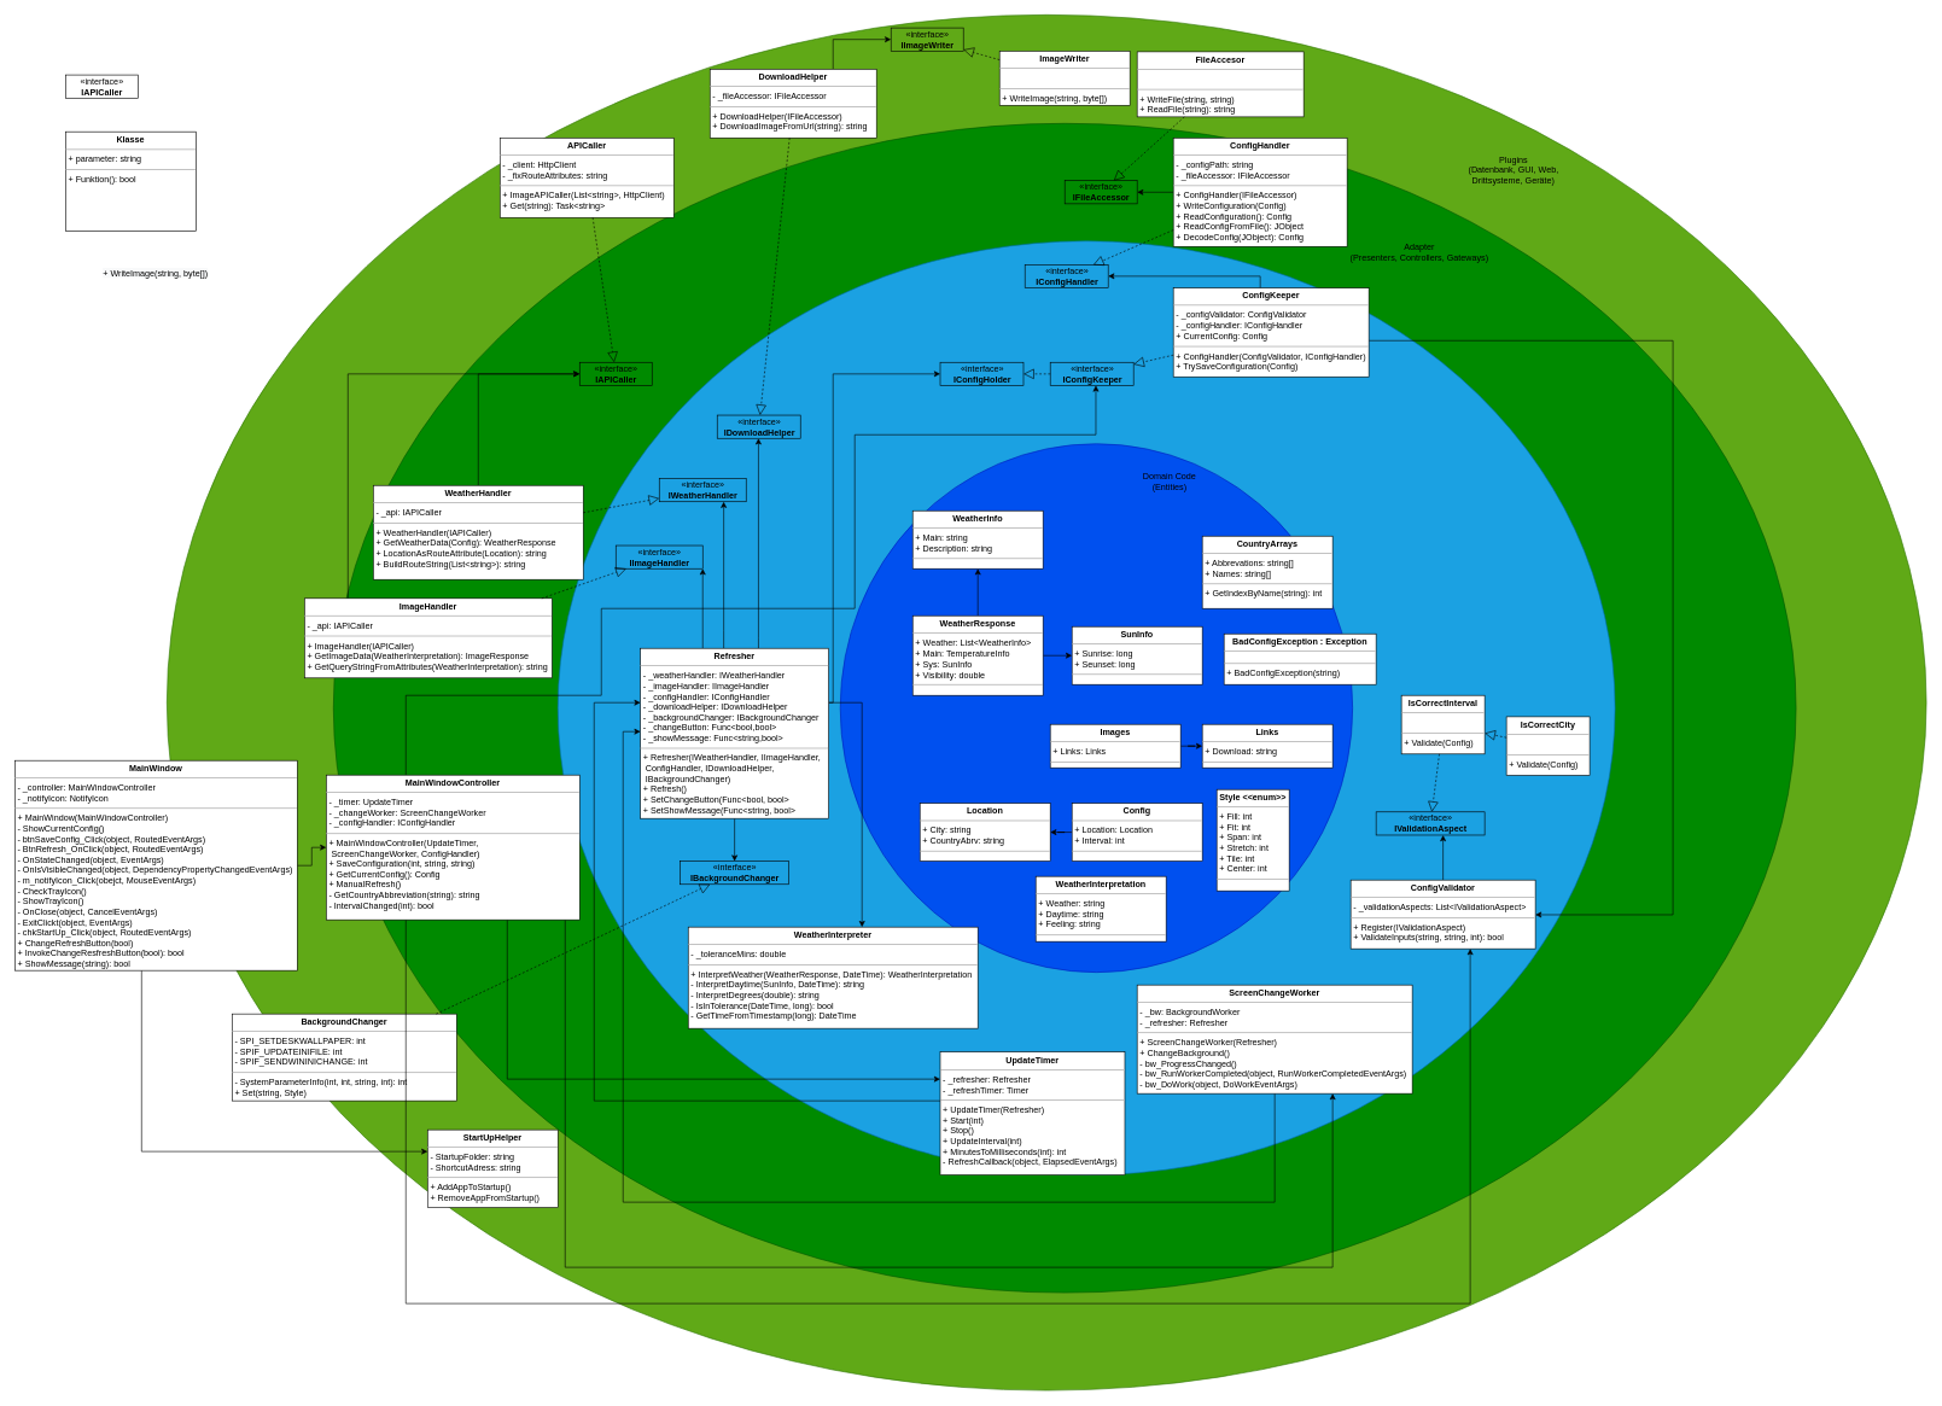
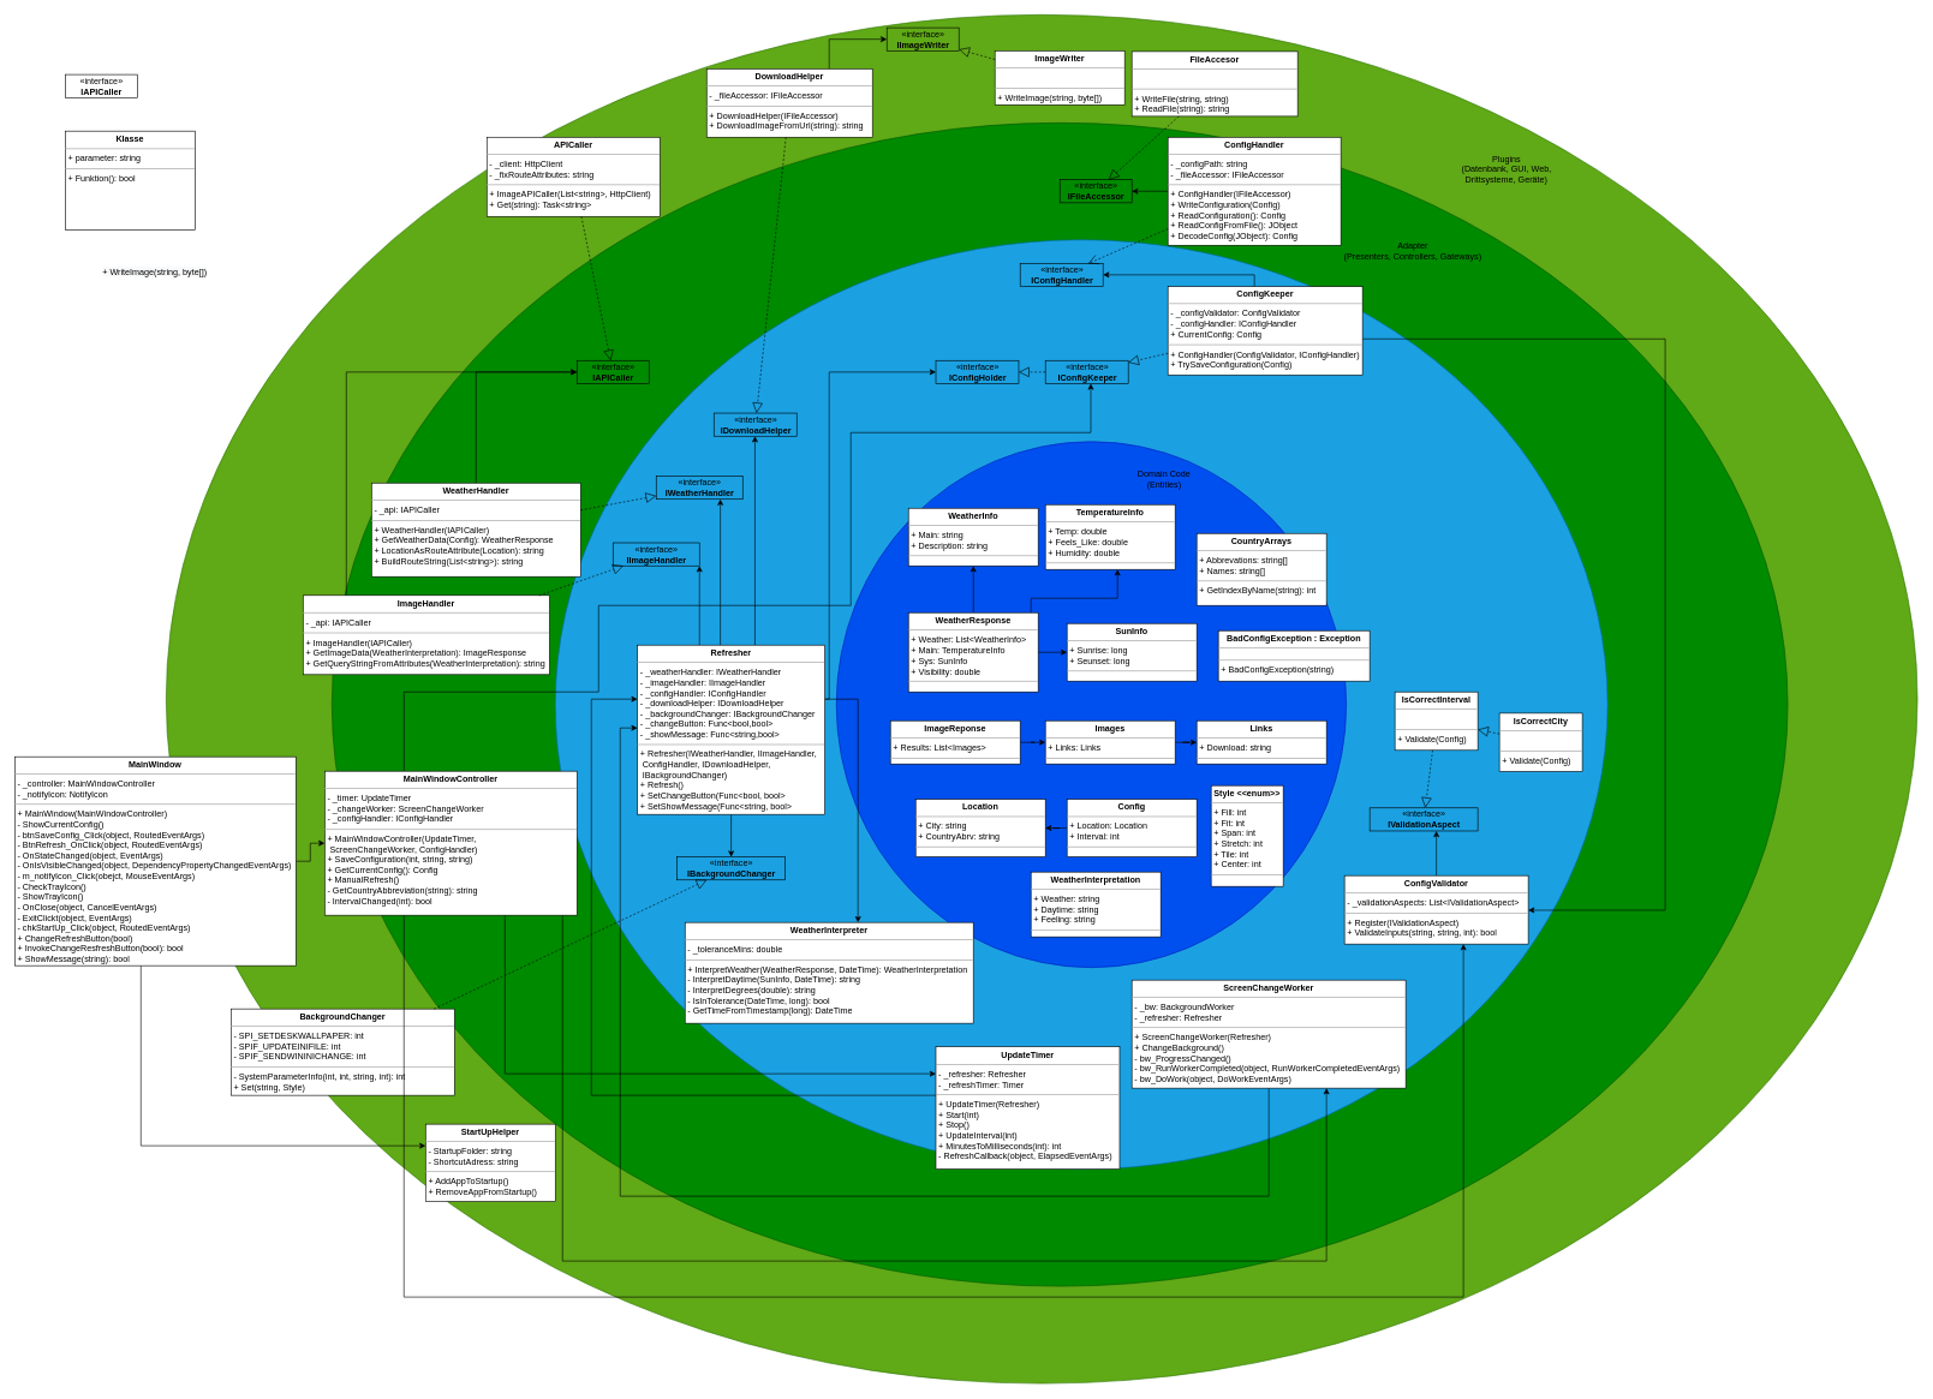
- <mxCell id="30" value="&lt;p style=&quot;margin: 0px ; margin-top: 4px ; text-align: center&quot;&gt;&lt;b&gt;APICaller&lt;/b&gt;&lt;/p&gt;&lt;hr size=&quot;1&quot;&gt;&lt;p style=&quot;margin: 0px 0px 0px 4px&quot;&gt;&lt;span&gt;- _client: HttpClient&lt;/span&gt;&lt;br&gt;&lt;/p&gt;&lt;p style=&quot;margin: 0px ; margin-left: 4px&quot;&gt;&lt;span&gt;- _fixRouteAttributes: string&lt;/span&gt;&lt;/p&gt;&lt;hr size=&quot;1&quot;&gt;&lt;p style=&quot;margin: 0px ; margin-left: 4px&quot;&gt;+ ImageAPICaller(List&amp;lt;string&amp;gt;, HttpClient)&lt;/p&gt;&lt;p style=&quot;margin: 0px ; margin-left: 4px&quot;&gt;+ Get(string): Task&amp;lt;string&amp;gt;&lt;/p&gt;" style="verticalAlign=top;align=left;overflow=fill;fontSize=12;fontFamily=Helvetica;html=1;labelBackgroundColor=none;collapsible=0;" parent="1" vertex="1"><mxGeometry x="690" y="190" width="240" height="110" as="geometry"><mxRectangle x="610" y="215" width="130" height="80" as="alternateBounds" /></mxGeometry></mxCell>
+ <mxCell id="30" value="&lt;p style=&quot;margin: 0px ; margin-top: 4px ; text-align: center&quot;&gt;&lt;b&gt;APICaller&lt;/b&gt;&lt;/p&gt;&lt;hr size=&quot;1&quot;&gt;&lt;p style=&quot;margin: 0px 0px 0px 4px&quot;&gt;&lt;span&gt;- _client: HttpClient&lt;/span&gt;&lt;br&gt;&lt;/p&gt;&lt;p style=&quot;margin: 0px ; margin-left: 4px&quot;&gt;&lt;span&gt;- _fixRouteAttributes: string&lt;/span&gt;&lt;/p&gt;&lt;hr size=&quot;1&quot;&gt;&lt;p style=&quot;margin: 0px ; margin-left: 4px&quot;&gt;+ ImageAPICaller(List&amp;lt;string&amp;gt;, HttpClient)&lt;/p&gt;&lt;p style=&quot;margin: 0px ; margin-left: 4px&quot;&gt;+ Get(string): Task&amp;lt;string&amp;gt;&lt;/p&gt;" style="verticalAlign=top;align=left;overflow=fill;fontSize=12;fontFamily=Helvetica;html=1;labelBackgroundColor=none;collapsible=0;" parent="1" vertex="1"><mxGeometry x="675" y="190" width="240" height="110" as="geometry"><mxRectangle x="610" y="215" width="130" height="80" as="alternateBounds" /></mxGeometry></mxCell>
- <mxCell id="77" value="" style="endArrow=block;dashed=1;endFill=0;endSize=12;html=1;" parent="1" source="39" target="91" edge="1"><mxGeometry width="160" relative="1" as="geometry"><mxPoint x="1426.923" y="170" as="sourcePoint" /><mxPoint x="1386.077" y="229" as="targetPoint" /></mxGeometry></mxCell>
+ <mxCell id="77" value="" style="endArrow=open;dashed=1;endFill=0;endSize=12;html=1;" parent="1" source="39" target="91" edge="1"><mxGeometry width="160" relative="1" as="geometry"><mxPoint x="1426.923" y="170" as="sourcePoint" /><mxPoint x="1386.077" y="229" as="targetPoint" /></mxGeometry></mxCell>
+ <mxCell id="22" value="&lt;p style=&quot;margin: 0px ; margin-top: 4px ; text-align: center&quot;&gt;&lt;b&gt;TemperatureInfo&lt;/b&gt;&lt;/p&gt;&lt;hr size=&quot;1&quot;&gt;&lt;p style=&quot;margin: 0px ; margin-left: 4px&quot;&gt;&lt;span&gt;+ Temp: double&lt;/span&gt;&lt;br&gt;&lt;/p&gt;&lt;p style=&quot;margin: 0px ; margin-left: 4px&quot;&gt;&lt;span&gt;+ Feels_Like: double&lt;/span&gt;&lt;/p&gt;&lt;p style=&quot;margin: 0px ; margin-left: 4px&quot;&gt;&lt;span&gt;+ Humidity: double&lt;/span&gt;&lt;/p&gt;&lt;hr size=&quot;1&quot;&gt;&lt;p style=&quot;margin: 0px ; margin-left: 4px&quot;&gt;&lt;br&gt;&lt;/p&gt;" style="verticalAlign=top;align=left;overflow=fill;fontSize=12;fontFamily=Helvetica;html=1;labelBackgroundColor=none;collapsible=0;" parent="1" vertex="1"><mxGeometry x="1450" y="700" width="180" height="90" as="geometry"><mxRectangle x="610" y="215" width="130" height="80" as="alternateBounds" /></mxGeometry></mxCell>
+ <mxCell id="18" style="edgeStyle=orthogonalEdgeStyle;rounded=0;orthogonalLoop=1;jettySize=auto;html=1;exitX=1;exitY=0.5;exitDx=0;exitDy=0;" parent="1" source="20" target="22" edge="1"><mxGeometry relative="1" as="geometry"><Array as="points"><mxPoint x="1430" y="830" /><mxPoint x="1550" y="830" /></Array></mxGeometry></mxCell>
+ <mxCell id="25" value="&lt;p style=&quot;margin: 0px ; margin-top: 4px ; text-align: center&quot;&gt;&lt;b&gt;ImageReponse&lt;/b&gt;&lt;/p&gt;&lt;hr size=&quot;1&quot;&gt;&lt;p style=&quot;margin: 0px ; margin-left: 4px&quot;&gt;+ Results: List&amp;lt;Images&amp;gt;&lt;/p&gt;&lt;hr size=&quot;1&quot;&gt;&lt;p style=&quot;margin: 0px ; margin-left: 4px&quot;&gt;&lt;br&gt;&lt;/p&gt;" style="verticalAlign=top;align=left;overflow=fill;fontSize=12;fontFamily=Helvetica;html=1;labelBackgroundColor=none;collapsible=0;" parent="1" vertex="1"><mxGeometry x="1235" y="1000" width="180" height="60" as="geometry"><mxRectangle x="610" y="215" width="130" height="80" as="alternateBounds" /></mxGeometry></mxCell>
+ <mxCell id="24" style="edgeStyle=orthogonalEdgeStyle;rounded=0;orthogonalLoop=1;jettySize=auto;html=1;" parent="1" source="25" target="27" edge="1"><mxGeometry relative="1" as="geometry" /></mxCell>
